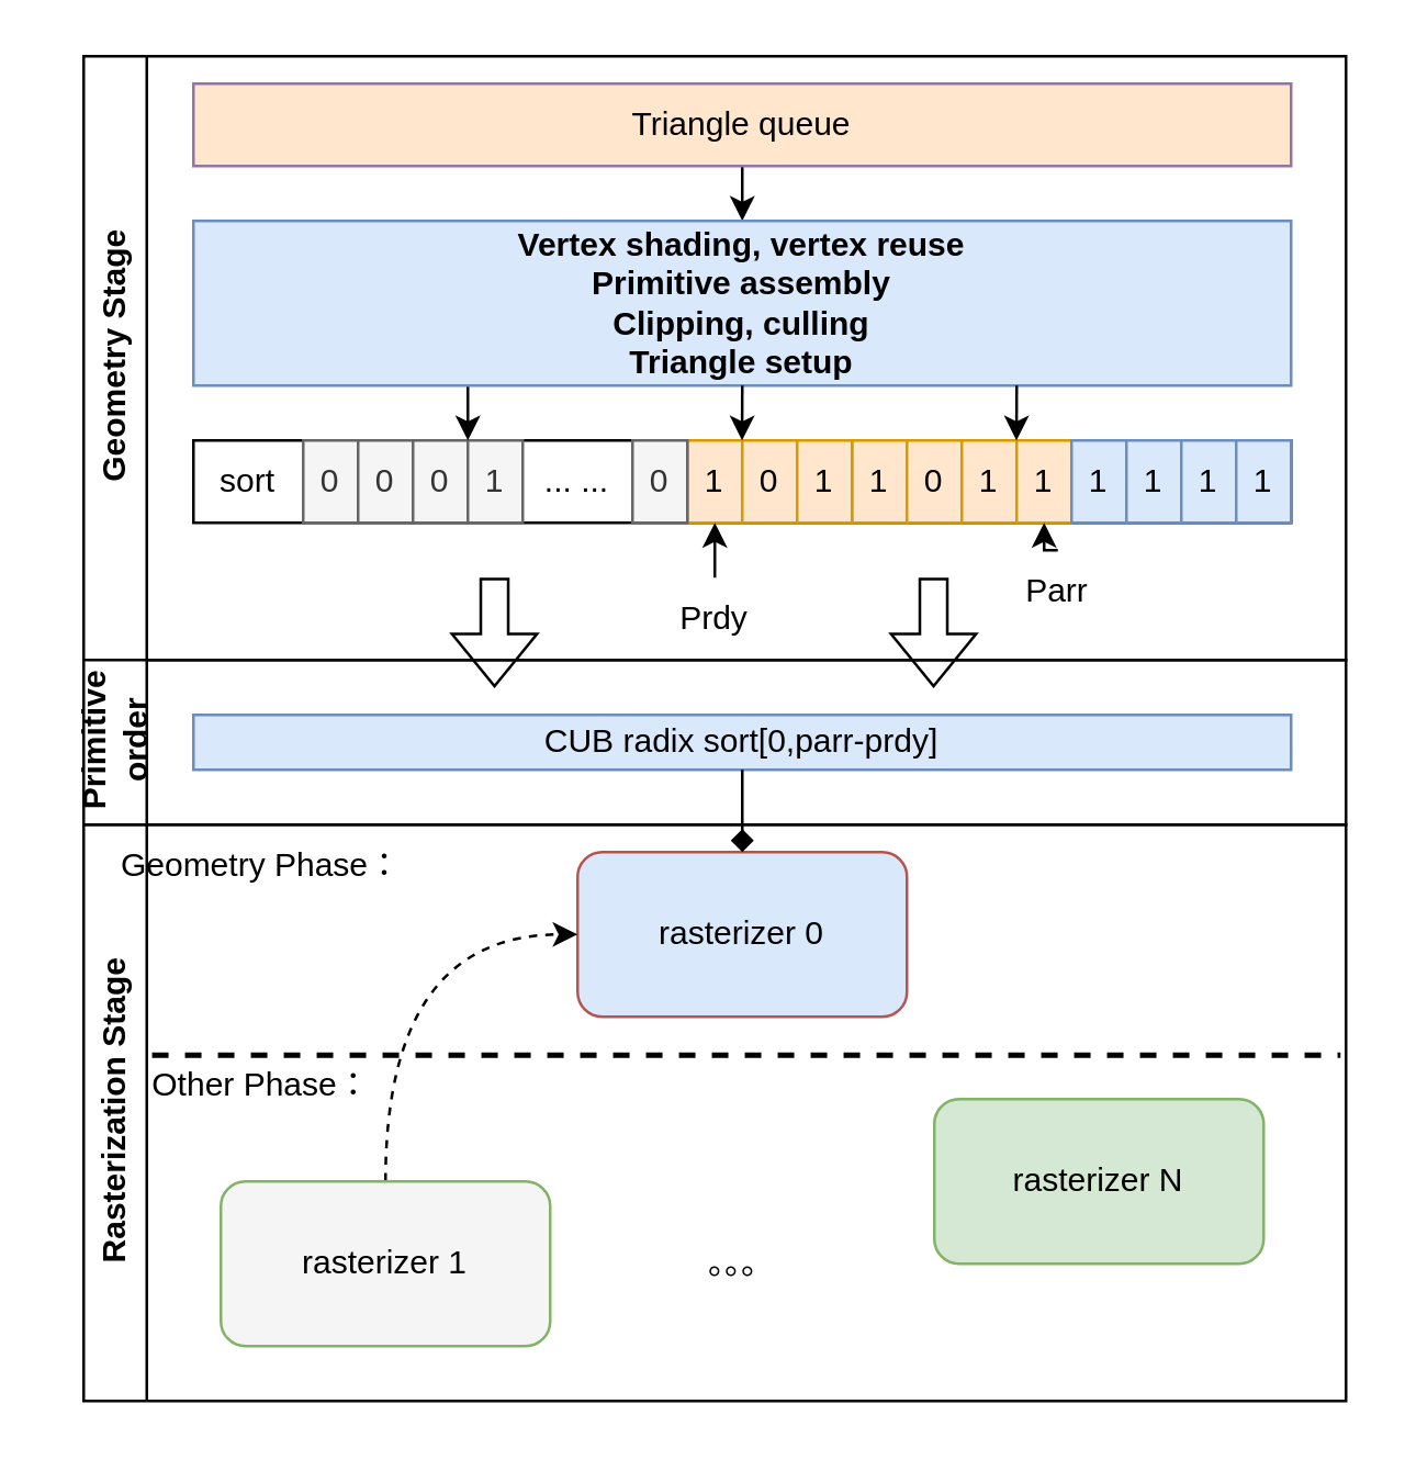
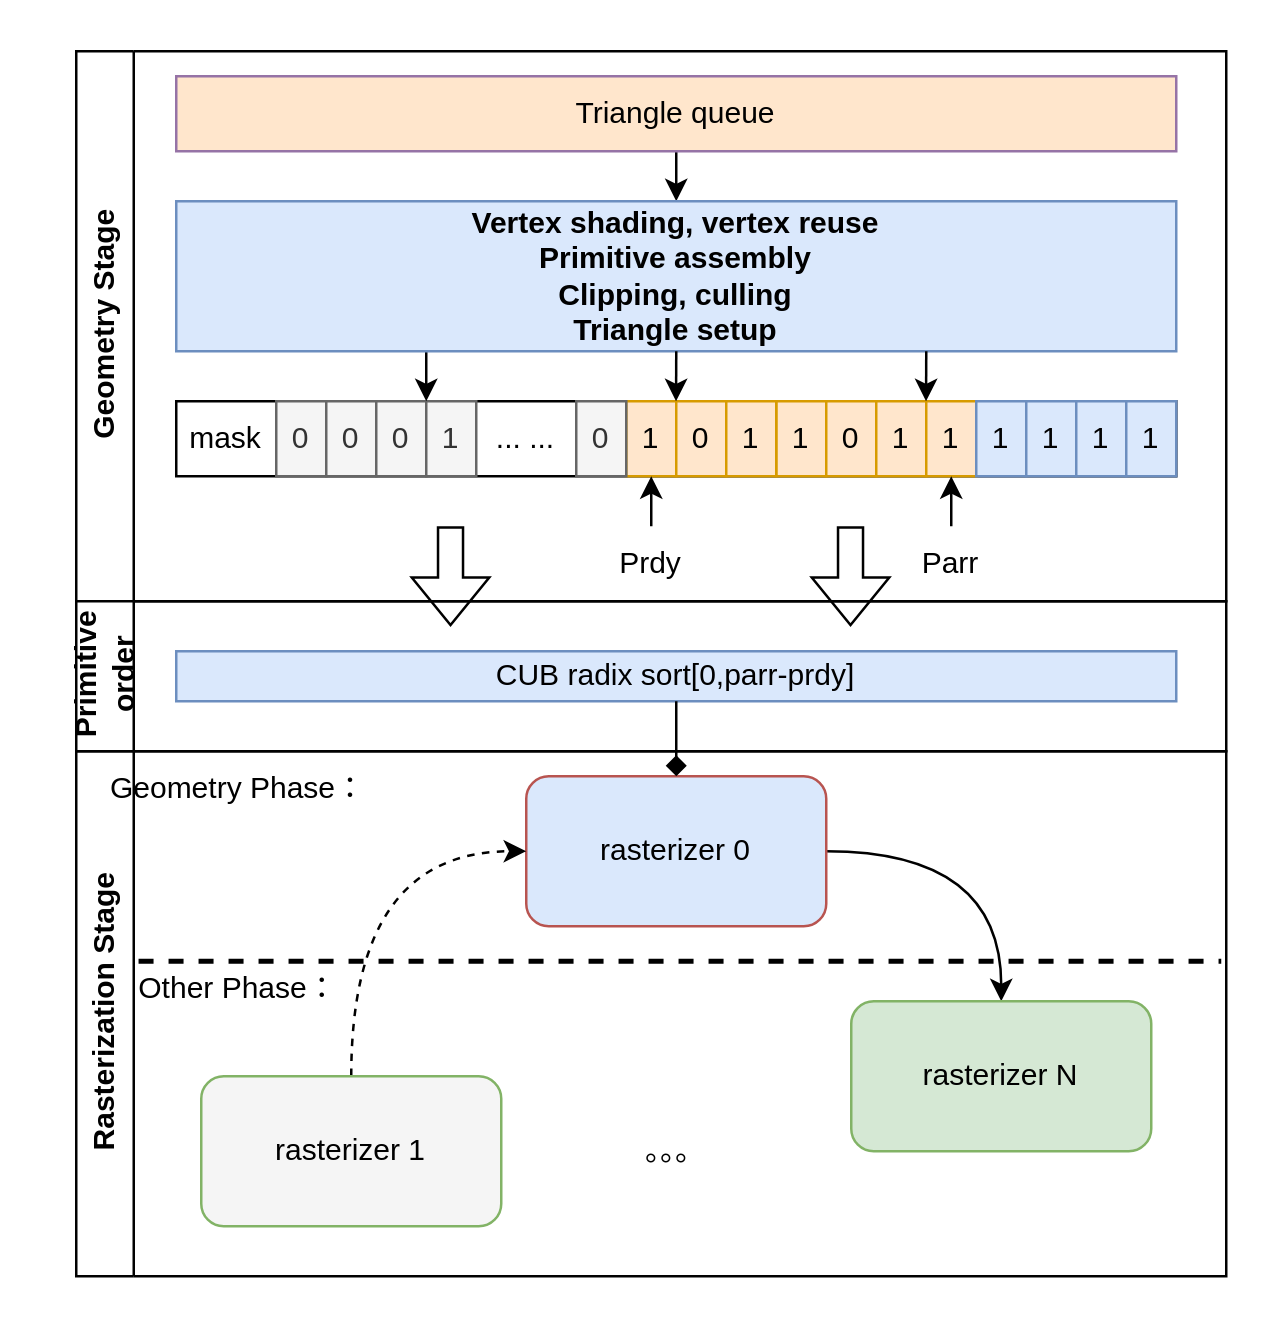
- <mxCell id="40" value="sort" style="text;html=1;align=center;verticalAlign=middle;whiteSpace=wrap;rounded=0;" vertex="1" parent="12"><mxGeometry x="30" y="140" width="60" height="30" as="geometry" /></mxCell>
+ <mxCell id="40" value="mask" style="text;html=1;align=center;verticalAlign=middle;whiteSpace=wrap;rounded=0;" vertex="1" parent="12"><mxGeometry x="30" y="140" width="60" height="30" as="geometry" /></mxCell>
- <mxCell id="35" value="Parr" style="text;html=1;align=center;verticalAlign=middle;whiteSpace=wrap;rounded=0;" vertex="1" parent="12"><mxGeometry x="325" y="180" width="60" height="30" as="geometry" /></mxCell>
+ <mxCell id="35" value="Parr" style="text;html=1;align=center;verticalAlign=middle;whiteSpace=wrap;rounded=0;" vertex="1" parent="12"><mxGeometry x="320" y="190" width="60" height="30" as="geometry" /></mxCell>
+ <mxCell id="4" style="edgeStyle=orthogonalEdgeStyle;rounded=0;orthogonalLoop=1;jettySize=auto;html=1;entryX=0.5;entryY=0;entryDx=0;entryDy=0;exitX=1;exitY=0.5;exitDx=0;exitDy=0;curved=1;" edge="1" parent="3" source="5" target="8"><mxGeometry relative="1" as="geometry" /></mxCell>
